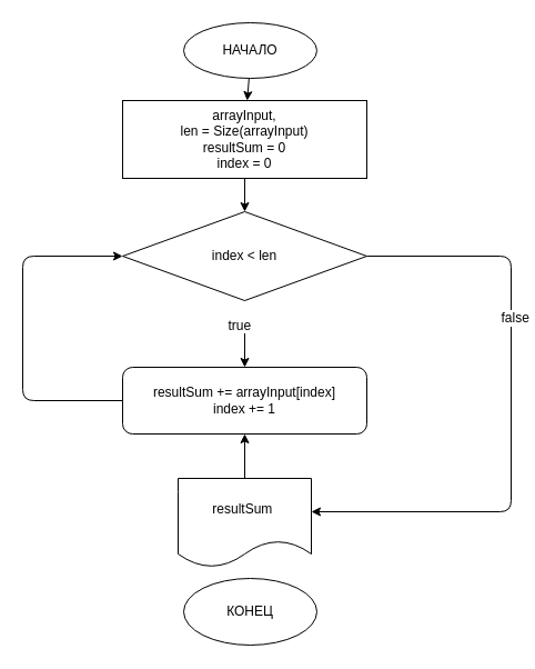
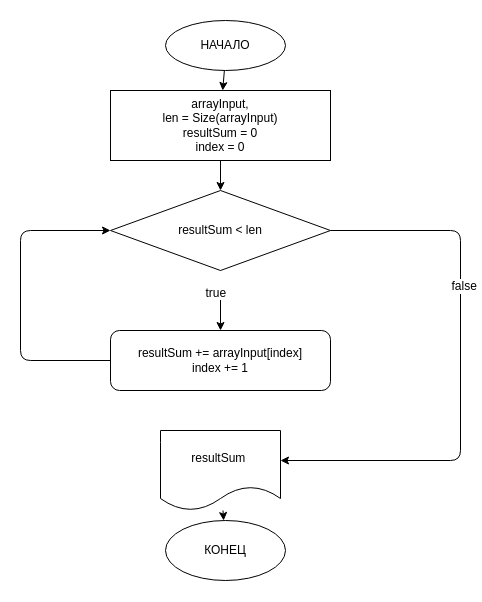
- <mxCell id="10" value="index&amp;nbsp;&amp;lt; len" style="rhombus;whiteSpace=wrap;html=1;" vertex="1" parent="1"><mxGeometry x="110" y="190" width="220" height="80" as="geometry" /></mxCell>
+ <mxCell id="10" value="resultSum&amp;nbsp;&amp;lt; len" style="rhombus;whiteSpace=wrap;html=1;" vertex="1" parent="1"><mxGeometry x="110" y="190" width="220" height="80" as="geometry" /></mxCell>
- <mxCell id="13" value="" style="edgeStyle=none;html=1;fontSize=12;" edge="1" parent="1" source="14" target="12"><mxGeometry relative="1" as="geometry" /></mxCell>
+ <mxCell id="13" value="" style="edgeStyle=none;html=1;fontSize=12;" edge="1" parent="1" source="14" target="15"><mxGeometry relative="1" as="geometry" /></mxCell>
